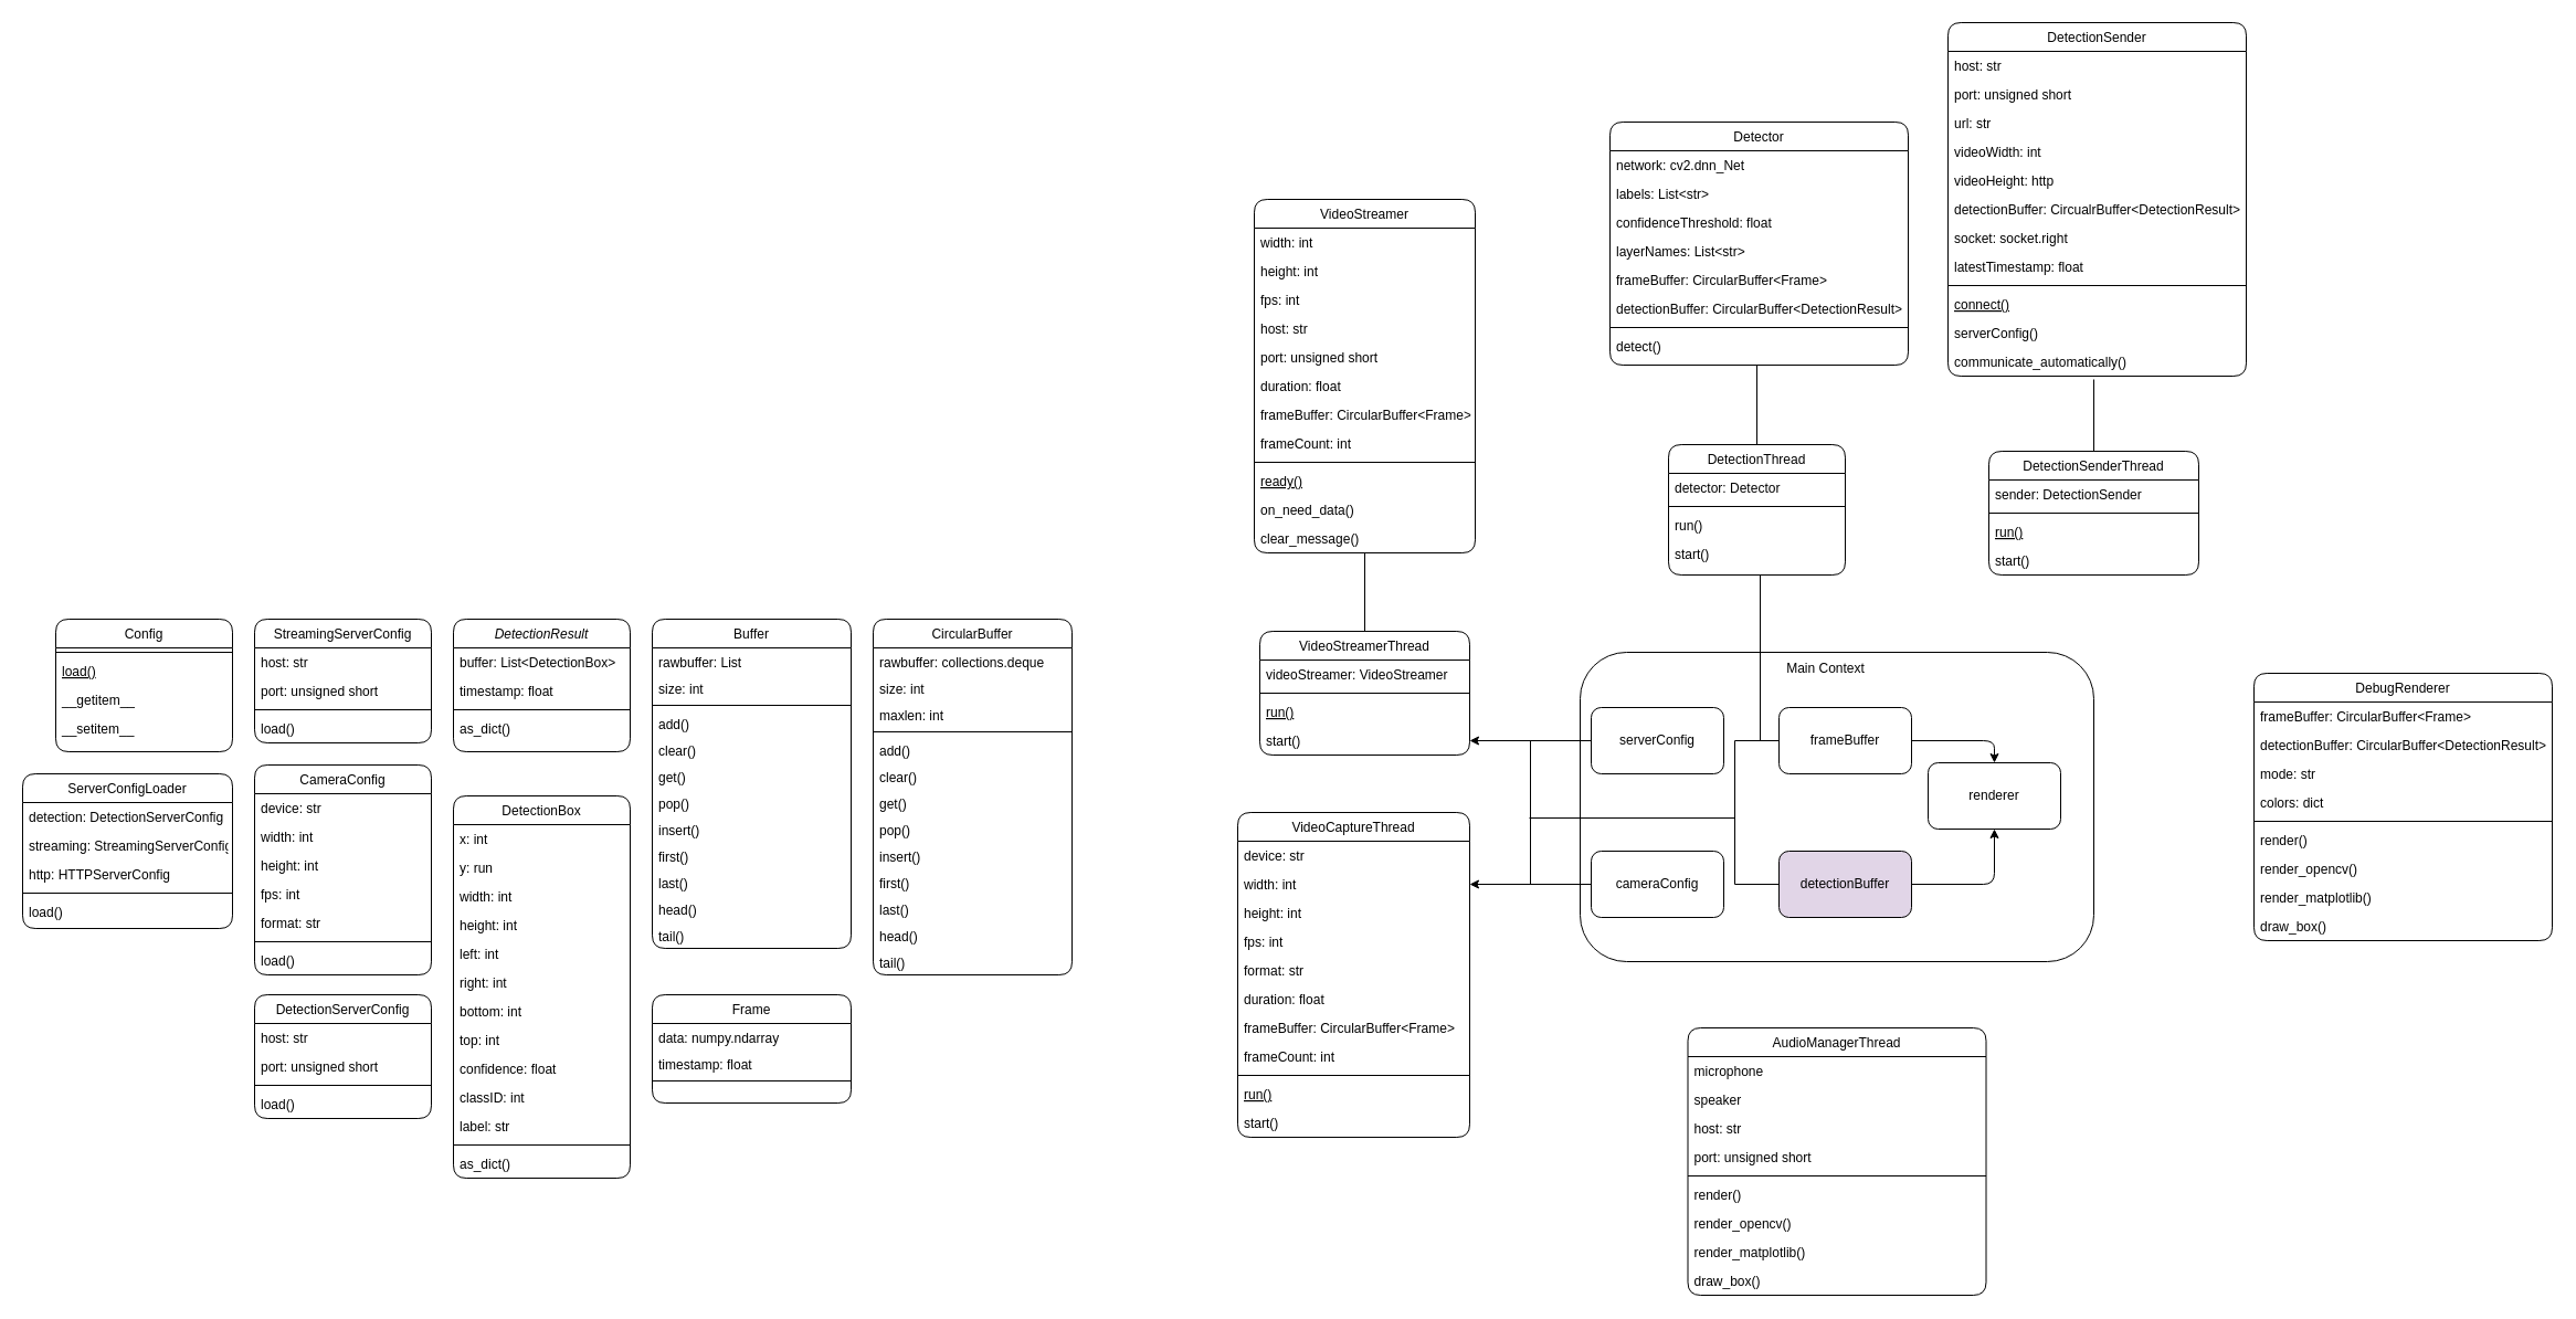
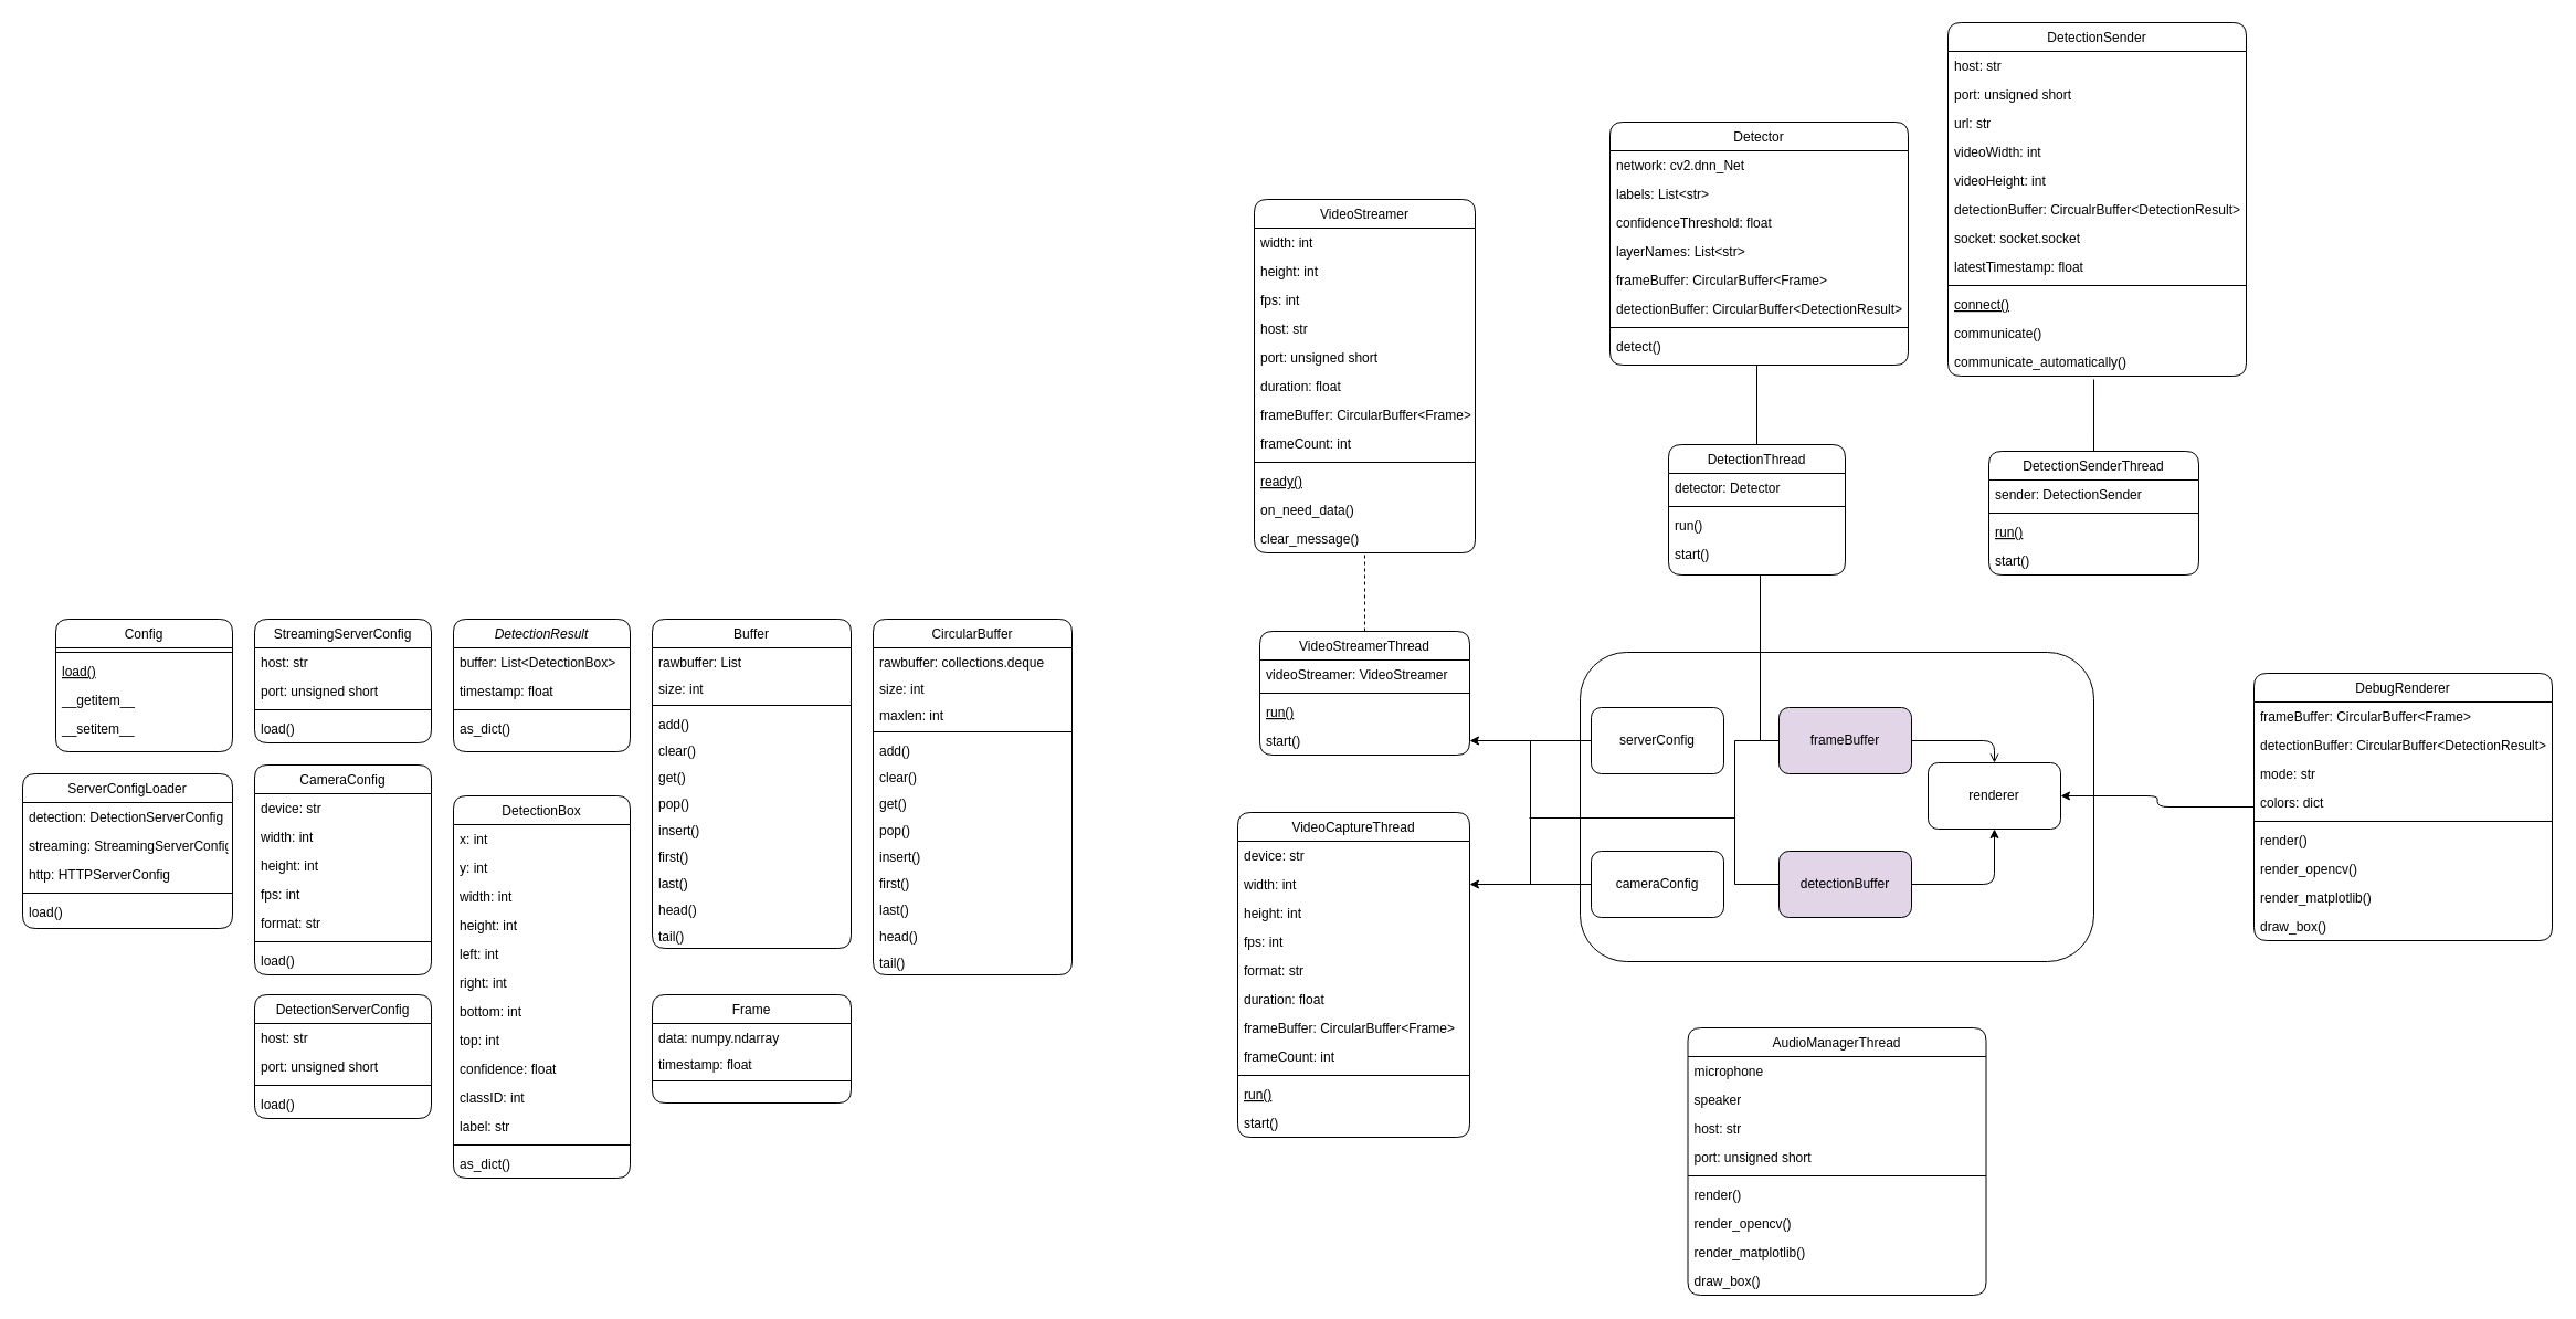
- <mxCell id="134" value="videoHeight: http" style="text;align=left;verticalAlign=top;spacingLeft=4;spacingRight=4;overflow=hidden;rotatable=0;points=[[0,0.5],[1,0.5]];portConstraint=eastwest;rounded=1;shadow=0;html=0;" parent="129" vertex="1"><mxGeometry y="130" width="270" height="26" as="geometry" /></mxCell>
+ <mxCell id="134" value="videoHeight: int" style="text;align=left;verticalAlign=top;spacingLeft=4;spacingRight=4;overflow=hidden;rotatable=0;points=[[0,0.5],[1,0.5]];portConstraint=eastwest;rounded=1;shadow=0;html=0;" parent="129" vertex="1"><mxGeometry y="130" width="270" height="26" as="geometry" /></mxCell>
- <mxCell id="136" value="socket: socket.right" style="text;align=left;verticalAlign=top;spacingLeft=4;spacingRight=4;overflow=hidden;rotatable=0;points=[[0,0.5],[1,0.5]];portConstraint=eastwest;rounded=1;shadow=0;html=0;" parent="129" vertex="1"><mxGeometry y="182" width="270" height="26" as="geometry" /></mxCell>
+ <mxCell id="136" value="socket: socket.socket" style="text;align=left;verticalAlign=top;spacingLeft=4;spacingRight=4;overflow=hidden;rotatable=0;points=[[0,0.5],[1,0.5]];portConstraint=eastwest;rounded=1;shadow=0;html=0;" parent="129" vertex="1"><mxGeometry y="182" width="270" height="26" as="geometry" /></mxCell>
- <mxCell id="140" value="serverConfig()" style="text;align=left;verticalAlign=top;spacingLeft=4;spacingRight=4;overflow=hidden;rotatable=0;points=[[0,0.5],[1,0.5]];portConstraint=eastwest;rounded=1;" parent="129" vertex="1"><mxGeometry y="268" width="270" height="26" as="geometry" /></mxCell>
+ <mxCell id="140" value="communicate()" style="text;align=left;verticalAlign=top;spacingLeft=4;spacingRight=4;overflow=hidden;rotatable=0;points=[[0,0.5],[1,0.5]];portConstraint=eastwest;rounded=1;" parent="129" vertex="1"><mxGeometry y="268" width="270" height="26" as="geometry" /></mxCell>
- <mxCell id="173" value="" style="endArrow=none;html=1;rounded=1;exitX=0.5;exitY=0;exitDx=0;exitDy=0;entryX=0.5;entryY=1;entryDx=0;entryDy=0;entryPerimeter=0;" parent="1" source="124" target="46" edge="1"><mxGeometry width="50" height="50" relative="1" as="geometry"><mxPoint x="990" y="580" as="sourcePoint" /><mxPoint x="1235" y="510" as="targetPoint" /></mxGeometry></mxCell>
+ <mxCell id="173" value="" style="endArrow=none;html=1;rounded=1;exitX=0.5;exitY=0;exitDx=0;exitDy=0;entryX=0.5;entryY=1;entryDx=0;entryDy=0;entryPerimeter=0;dashed=1;" parent="1" source="124" target="46" edge="1"><mxGeometry width="50" height="50" relative="1" as="geometry"><mxPoint x="990" y="580" as="sourcePoint" /><mxPoint x="1235" y="510" as="targetPoint" /></mxGeometry></mxCell>
- <mxCell id="156" value="Main Context" style="text;html=1;strokeColor=none;fillColor=none;align=center;verticalAlign=middle;whiteSpace=wrap;rounded=1;" parent="154" vertex="1"><mxGeometry x="184" width="77" height="30" as="geometry" /></mxCell>
- <mxCell id="157" value="frameBuffer" style="rounded=1;whiteSpace=wrap;html=1;" parent="154" vertex="1"><mxGeometry x="180" y="50" width="120" height="60" as="geometry" /></mxCell>
+ <mxCell id="157" value="frameBuffer" style="rounded=1;whiteSpace=wrap;html=1;fillColor=#e1d5e7;" parent="154" vertex="1"><mxGeometry x="180" y="50" width="120" height="60" as="geometry" /></mxCell>
- <mxCell id="160" style="edgeStyle=orthogonalEdgeStyle;rounded=1;orthogonalLoop=1;jettySize=auto;html=1;entryX=0.5;entryY=0;entryDx=0;entryDy=0;" parent="154" source="157" target="159" edge="1"><mxGeometry relative="1" as="geometry" /></mxCell>
+ <mxCell id="160" style="edgeStyle=orthogonalEdgeStyle;rounded=1;orthogonalLoop=1;jettySize=auto;html=1;entryX=0.5;entryY=0;entryDx=0;entryDy=0;endArrow=open;" parent="154" source="157" target="159" edge="1"><mxGeometry relative="1" as="geometry" /></mxCell>
+ <mxCell id="96" style="edgeStyle=orthogonalEdgeStyle;rounded=1;orthogonalLoop=1;jettySize=auto;html=1;" parent="1" source="97" target="159" edge="1"><mxGeometry relative="1" as="geometry" /></mxCell>
- <mxCell id="84" value="y: run" style="text;align=left;verticalAlign=top;spacingLeft=4;spacingRight=4;overflow=hidden;rotatable=0;points=[[0,0.5],[1,0.5]];portConstraint=eastwest;rounded=1;shadow=0;html=0;" parent="82" vertex="1"><mxGeometry y="52" width="160" height="26" as="geometry" /></mxCell>
+ <mxCell id="84" value="y: int" style="text;align=left;verticalAlign=top;spacingLeft=4;spacingRight=4;overflow=hidden;rotatable=0;points=[[0,0.5],[1,0.5]];portConstraint=eastwest;rounded=1;shadow=0;html=0;" parent="82" vertex="1"><mxGeometry y="52" width="160" height="26" as="geometry" /></mxCell>
